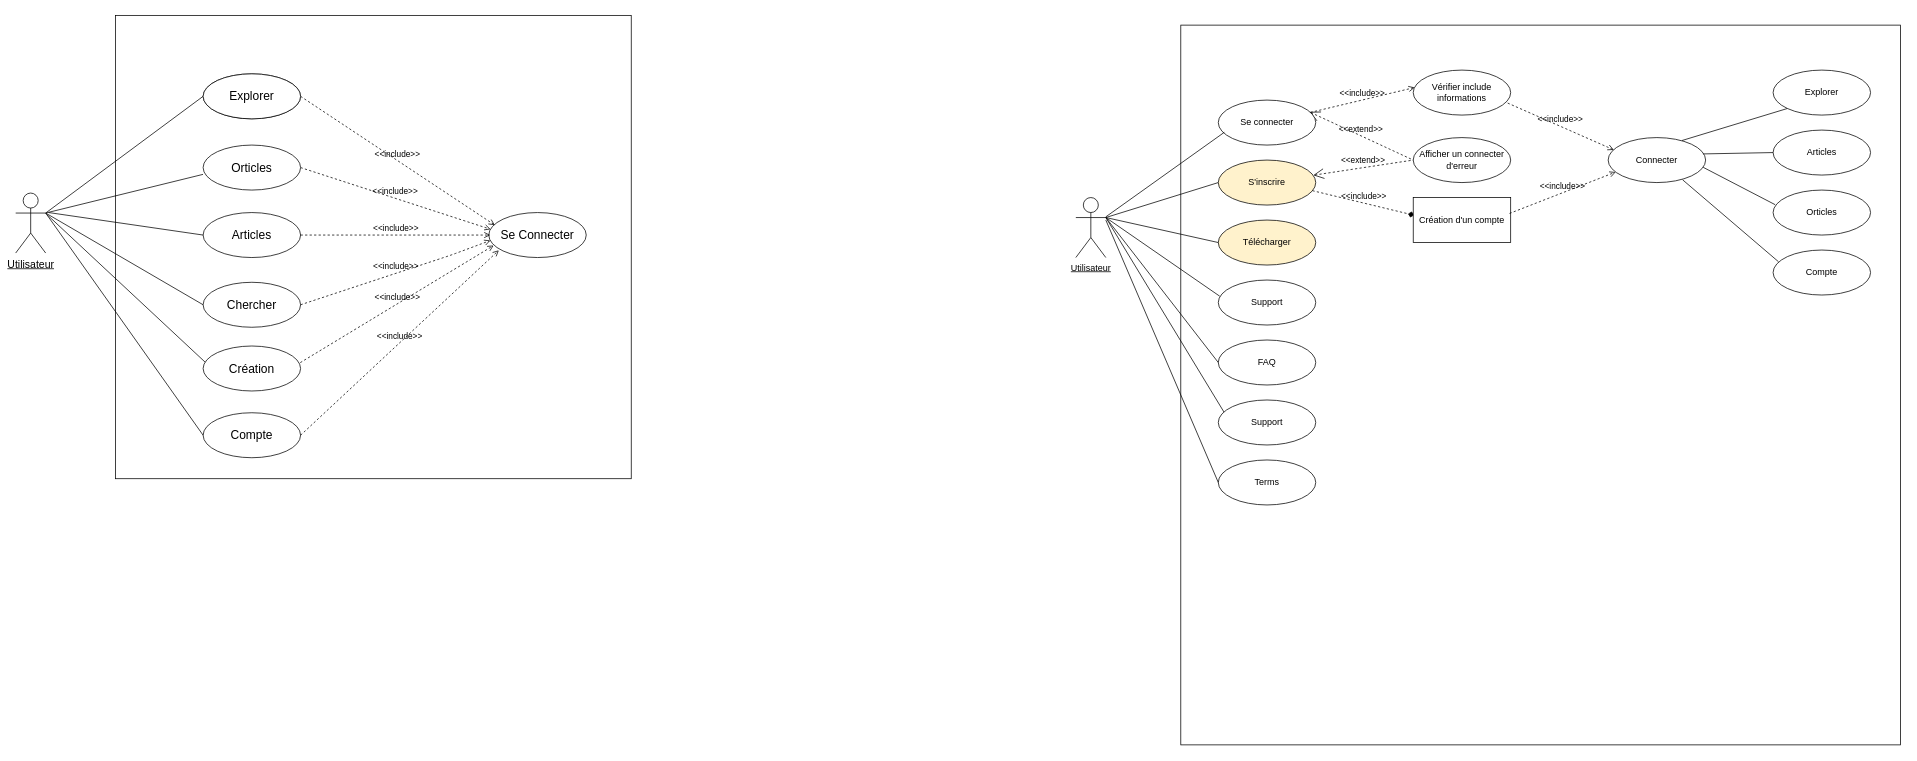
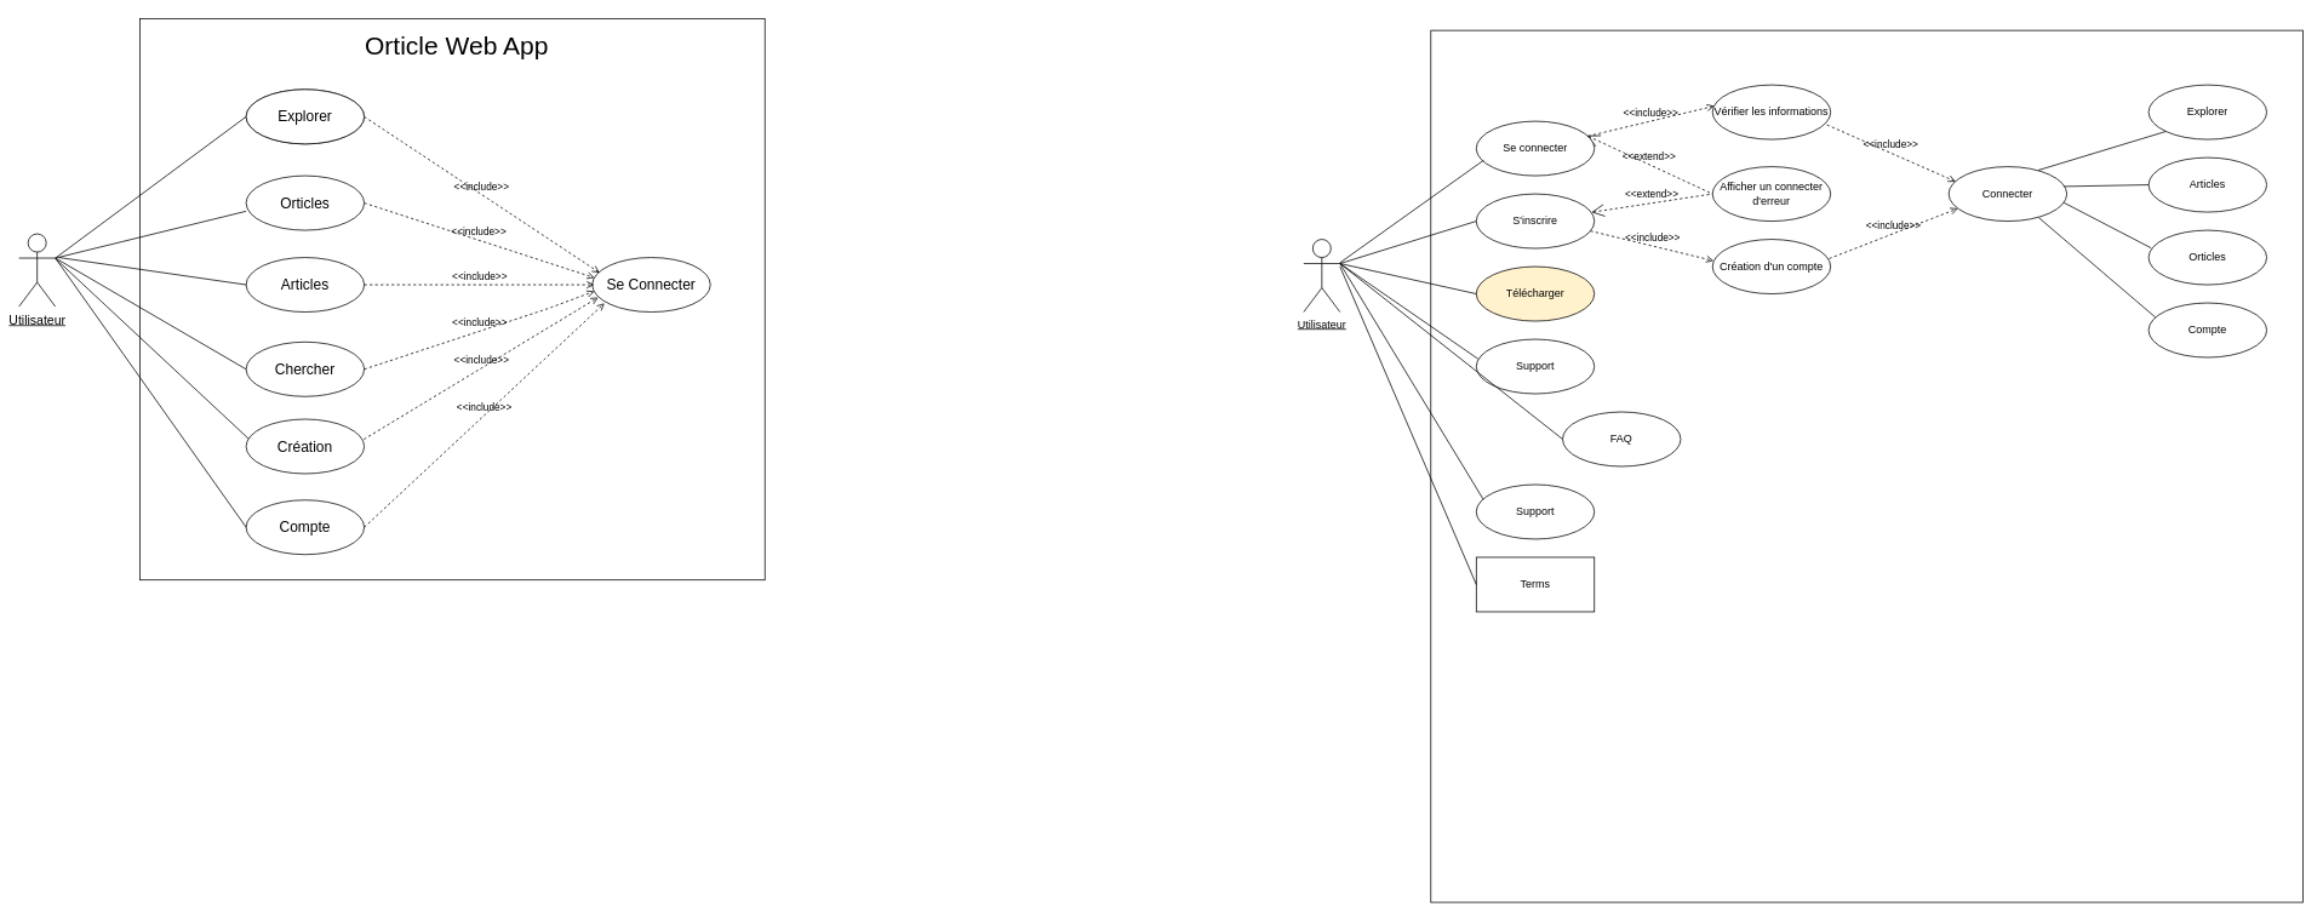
+ <mxCell id="37" value="&lt;font style=&quot;font-size: 28px&quot;&gt;Orticle Web App&lt;/font&gt;" style="text;html=1;strokeColor=none;fillColor=none;align=center;verticalAlign=middle;whiteSpace=wrap;rounded=0;" vertex="1" parent="1"><mxGeometry x="390" y="40" width="224" height="20" as="geometry" /></mxCell>
- <mxCell id="13" value="Vérifier include informations" style="ellipse;whiteSpace=wrap;html=1;" parent="1" vertex="1"><mxGeometry x="1884" y="93" width="130" height="60" as="geometry" /></mxCell>
+ <mxCell id="13" value="Vérifier les informations" style="ellipse;whiteSpace=wrap;html=1;" parent="1" vertex="1"><mxGeometry x="1884" y="93" width="130" height="60" as="geometry" /></mxCell>
- <mxCell id="10" value="S'inscrire" style="ellipse;whiteSpace=wrap;html=1;fillColor=#fff2cc;" parent="1" vertex="1"><mxGeometry x="1624" y="213" width="130" height="60" as="geometry" /></mxCell>
+ <mxCell id="10" value="S'inscrire" style="ellipse;whiteSpace=wrap;html=1;" parent="1" vertex="1"><mxGeometry x="1624" y="213" width="130" height="60" as="geometry" /></mxCell>
- <mxCell id="7" value="&amp;lt;&amp;lt;include&amp;gt;&amp;gt;" style="edgeStyle=none;html=1;endArrow=diamond;verticalAlign=bottom;dashed=1;labelBackgroundColor=none;entryX=0.009;entryY=0.393;entryDx=0;entryDy=0;exitX=0.966;exitY=0.68;exitDx=0;exitDy=0;exitPerimeter=0;entryPerimeter=0;" parent="1" source="10" target="11" edge="1"><mxGeometry width="160" relative="1" as="geometry"><mxPoint x="1753" y="278" as="sourcePoint" /><mxPoint x="1876.574" y="224.213" as="targetPoint" /></mxGeometry></mxCell>
+ <mxCell id="7" value="&amp;lt;&amp;lt;include&amp;gt;&amp;gt;" style="edgeStyle=none;html=1;endArrow=open;verticalAlign=bottom;dashed=1;labelBackgroundColor=none;entryX=0.009;entryY=0.393;entryDx=0;entryDy=0;exitX=0.966;exitY=0.68;exitDx=0;exitDy=0;exitPerimeter=0;entryPerimeter=0;" parent="1" source="10" target="11" edge="1"><mxGeometry width="160" relative="1" as="geometry"><mxPoint x="1753" y="278" as="sourcePoint" /><mxPoint x="1876.574" y="224.213" as="targetPoint" /></mxGeometry></mxCell>
- <mxCell id="11" value="Création d'un compte" style="whiteSpace=wrap;html=1;rounded=0;" parent="1" vertex="1"><mxGeometry x="1884" y="263" width="130" height="60" as="geometry" /></mxCell>
+ <mxCell id="11" value="Création d'un compte" style="ellipse;whiteSpace=wrap;html=1;" parent="1" vertex="1"><mxGeometry x="1884" y="263" width="130" height="60" as="geometry" /></mxCell>
- <mxCell id="17" value="FAQ" style="ellipse;whiteSpace=wrap;html=1;" parent="1" vertex="1"><mxGeometry x="1624" y="453" width="130" height="60" as="geometry" /></mxCell>
+ <mxCell id="17" value="FAQ" style="ellipse;whiteSpace=wrap;html=1;" parent="1" vertex="1"><mxGeometry x="1719" y="453" width="130" height="60" as="geometry" /></mxCell>
- <mxCell id="23" value="Terms" style="ellipse;whiteSpace=wrap;html=1;" parent="1" vertex="1"><mxGeometry x="1624" y="613" width="130" height="60" as="geometry" /></mxCell>
+ <mxCell id="23" value="Terms" style="whiteSpace=wrap;html=1;rounded=0;" parent="1" vertex="1"><mxGeometry x="1624" y="613" width="130" height="60" as="geometry" /></mxCell>
